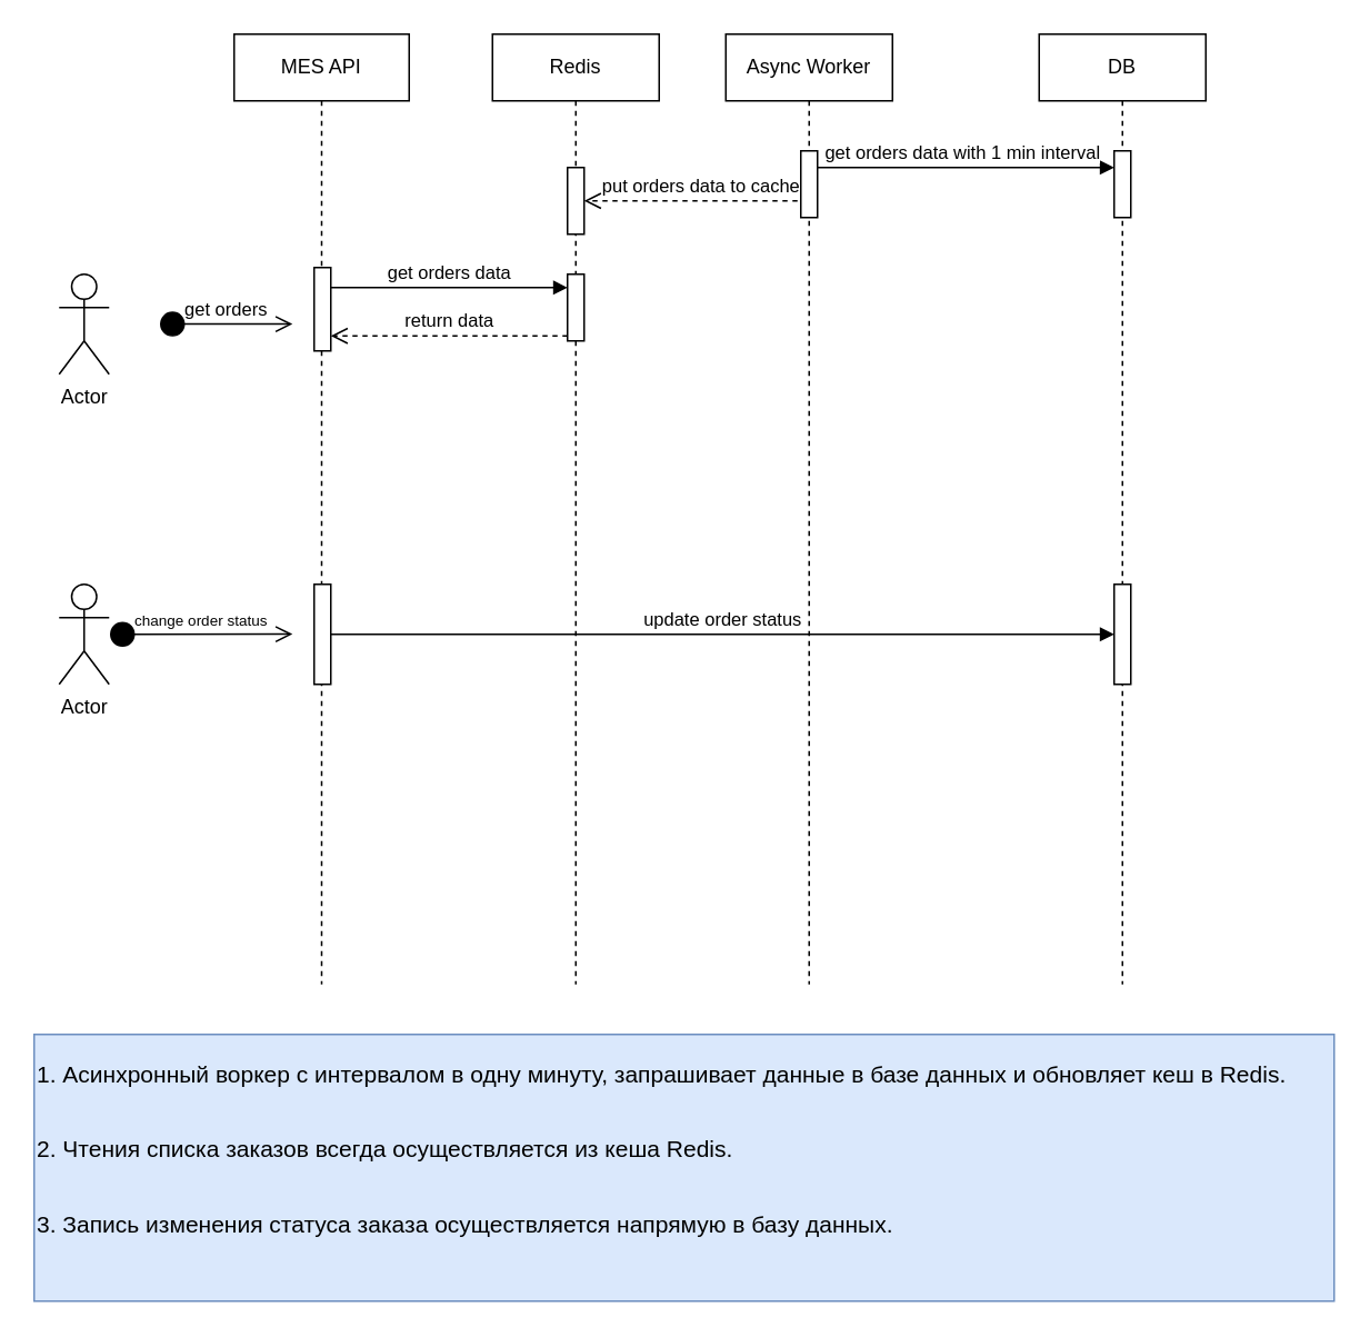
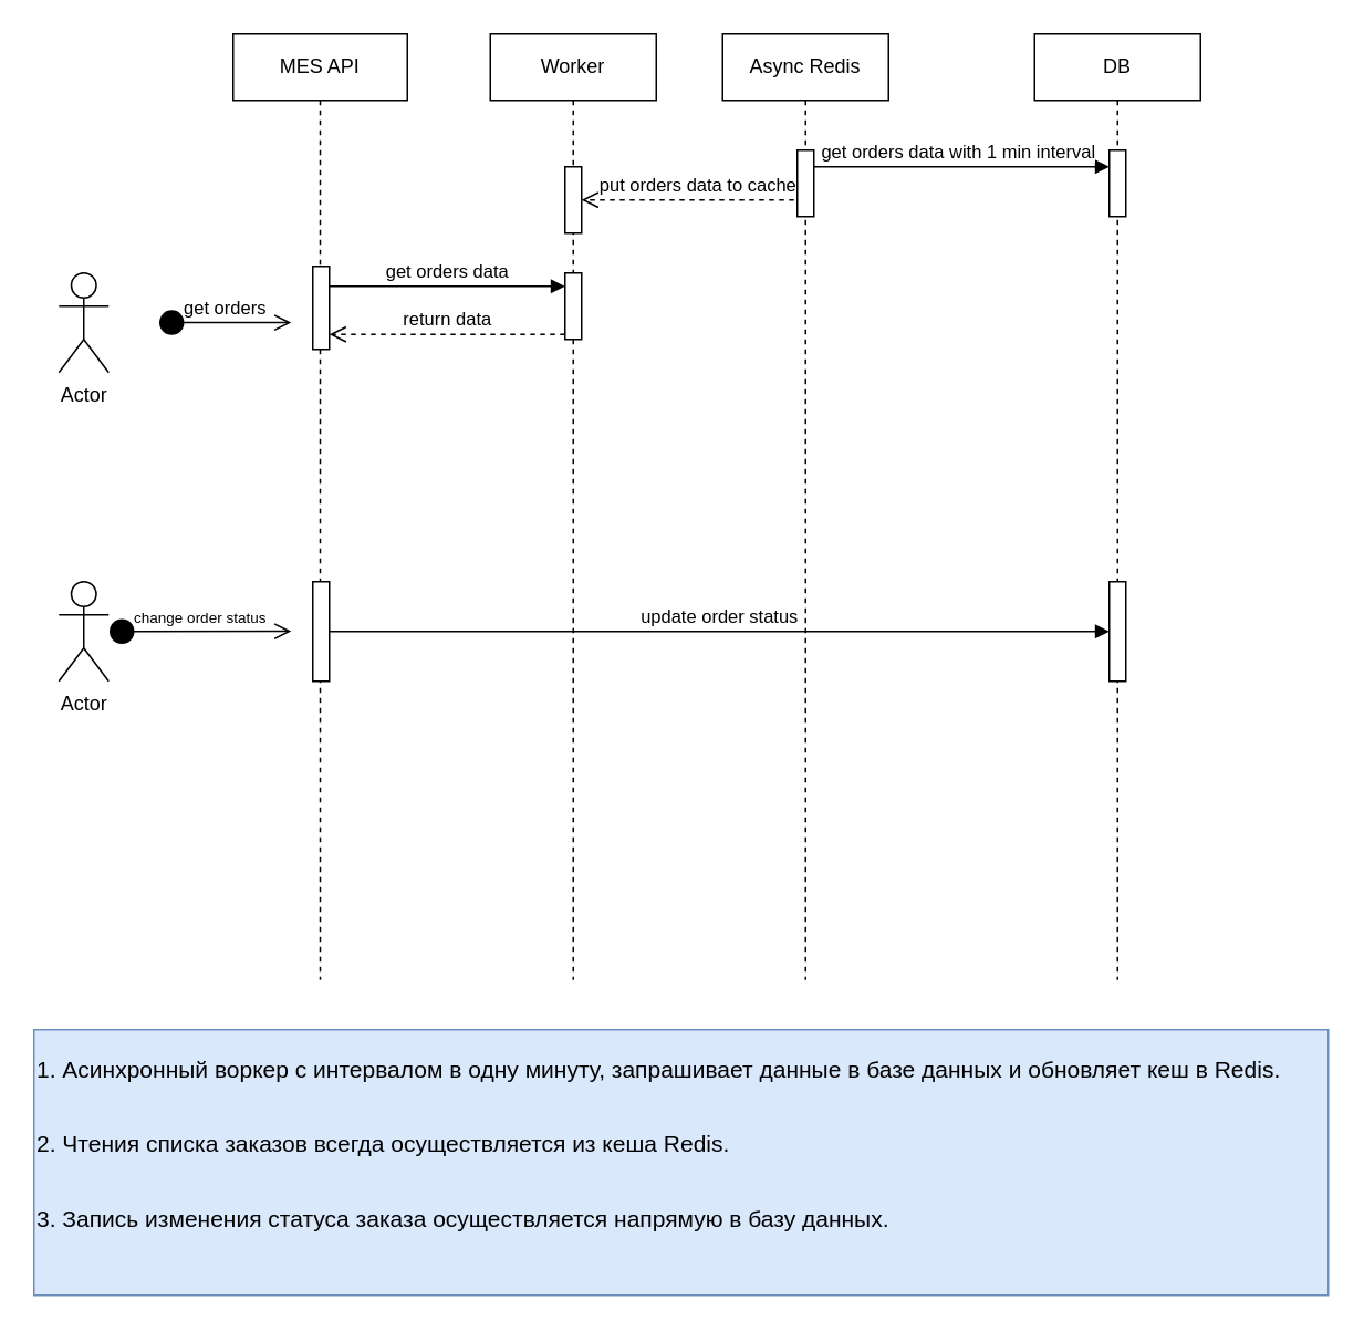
- <mxCell id="7" value="Redis" style="shape=umlLifeline;perimeter=lifelinePerimeter;whiteSpace=wrap;html=1;container=1;dropTarget=0;collapsible=0;recursiveResize=0;outlineConnect=0;portConstraint=eastwest;newEdgeStyle={&quot;curved&quot;:0,&quot;rounded&quot;:0};" parent="1" vertex="1"><mxGeometry x="295" y="20" width="100" height="570" as="geometry" /></mxCell>
+ <mxCell id="7" value="Worker" style="shape=umlLifeline;perimeter=lifelinePerimeter;whiteSpace=wrap;html=1;container=1;dropTarget=0;collapsible=0;recursiveResize=0;outlineConnect=0;portConstraint=eastwest;newEdgeStyle={&quot;curved&quot;:0,&quot;rounded&quot;:0};" parent="1" vertex="1"><mxGeometry x="295" y="20" width="100" height="570" as="geometry" /></mxCell>
- <mxCell id="15" value="Async Worker" style="shape=umlLifeline;perimeter=lifelinePerimeter;whiteSpace=wrap;html=1;container=1;dropTarget=0;collapsible=0;recursiveResize=0;outlineConnect=0;portConstraint=eastwest;newEdgeStyle={&quot;curved&quot;:0,&quot;rounded&quot;:0};" parent="1" vertex="1"><mxGeometry x="435" y="20" width="100" height="570" as="geometry" /></mxCell>
+ <mxCell id="15" value="Async Redis" style="shape=umlLifeline;perimeter=lifelinePerimeter;whiteSpace=wrap;html=1;container=1;dropTarget=0;collapsible=0;recursiveResize=0;outlineConnect=0;portConstraint=eastwest;newEdgeStyle={&quot;curved&quot;:0,&quot;rounded&quot;:0};" parent="1" vertex="1"><mxGeometry x="435" y="20" width="100" height="570" as="geometry" /></mxCell>
